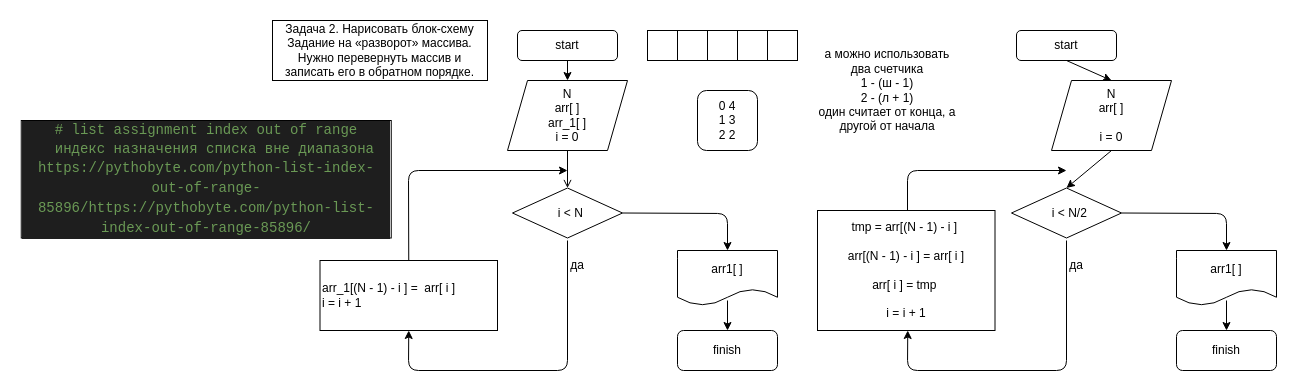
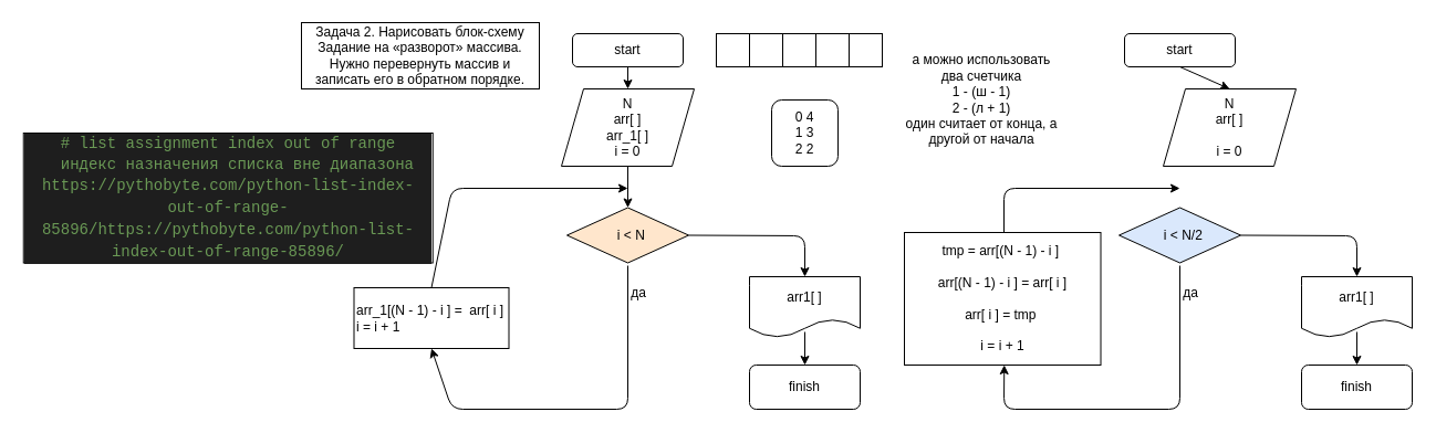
- <mxCell id="26" value="" style="endArrow=classic;html=1;exitX=0.5;exitY=1;exitDx=0;exitDy=0;entryX=0.5;entryY=0;entryDx=0;entryDy=0;" parent="1" source="21" target="22" edge="1"><mxGeometry width="50" height="50" relative="1" as="geometry"><mxPoint x="1076" y="240" as="sourcePoint" /><mxPoint x="1126" y="190" as="targetPoint" /></mxGeometry></mxCell>
- <mxCell id="16" value="" style="endArrow=open;html=1;exitX=0.5;exitY=1;exitDx=0;exitDy=0;entryX=0.5;entryY=0;entryDx=0;entryDy=0;" parent="1" source="3" target="5" edge="1"><mxGeometry width="50" height="50" relative="1" as="geometry"><mxPoint x="577" y="240" as="sourcePoint" /><mxPoint x="627" y="190" as="targetPoint" /></mxGeometry></mxCell>
+ <mxCell id="16" value="" style="endArrow=classic;html=1;exitX=0.5;exitY=1;exitDx=0;exitDy=0;entryX=0.5;entryY=0;entryDx=0;entryDy=0;" parent="1" source="3" target="5" edge="1"><mxGeometry width="50" height="50" relative="1" as="geometry"><mxPoint x="577" y="240" as="sourcePoint" /><mxPoint x="627" y="190" as="targetPoint" /></mxGeometry></mxCell>
- <mxCell id="5" value="&amp;nbsp; i &amp;lt; N" style="rhombus;whiteSpace=wrap;html=1;" parent="1" vertex="1"><mxGeometry x="512" y="187.5" width="110" height="50" as="geometry" /></mxCell>
+ <mxCell id="5" value="&amp;nbsp; i &amp;lt; N" style="rhombus;whiteSpace=wrap;html=1;fillColor=#ffe6cc;" parent="1" vertex="1"><mxGeometry x="512" y="187.5" width="110" height="50" as="geometry" /></mxCell>
- <mxCell id="22" value="&amp;nbsp; i &amp;lt; N/2" style="rhombus;whiteSpace=wrap;html=1;" parent="1" vertex="1"><mxGeometry x="1011" y="187.5" width="110" height="50" as="geometry" /></mxCell>
+ <mxCell id="22" value="&amp;nbsp; i &amp;lt; N/2" style="rhombus;whiteSpace=wrap;html=1;fillColor=#dae8fc;" parent="1" vertex="1"><mxGeometry x="1011" y="187.5" width="110" height="50" as="geometry" /></mxCell>
- <mxCell id="11" value="arr_1[(N - 1) - i ] =&amp;nbsp; arr[ i ]&lt;br&gt;i = i + 1" style="rounded=0;whiteSpace=wrap;html=1;align=left;" parent="1" vertex="1"><mxGeometry x="319.5" y="260" width="177.5" height="70" as="geometry" /></mxCell>
+ <mxCell id="11" value="arr_1[(N - 1) - i ] =&amp;nbsp; arr[ i ]&lt;br&gt;i = i + 1" style="rounded=0;whiteSpace=wrap;html=1;align=left;" parent="1" vertex="1"><mxGeometry x="319.5" y="260" width="140" height="55" as="geometry" /></mxCell>
